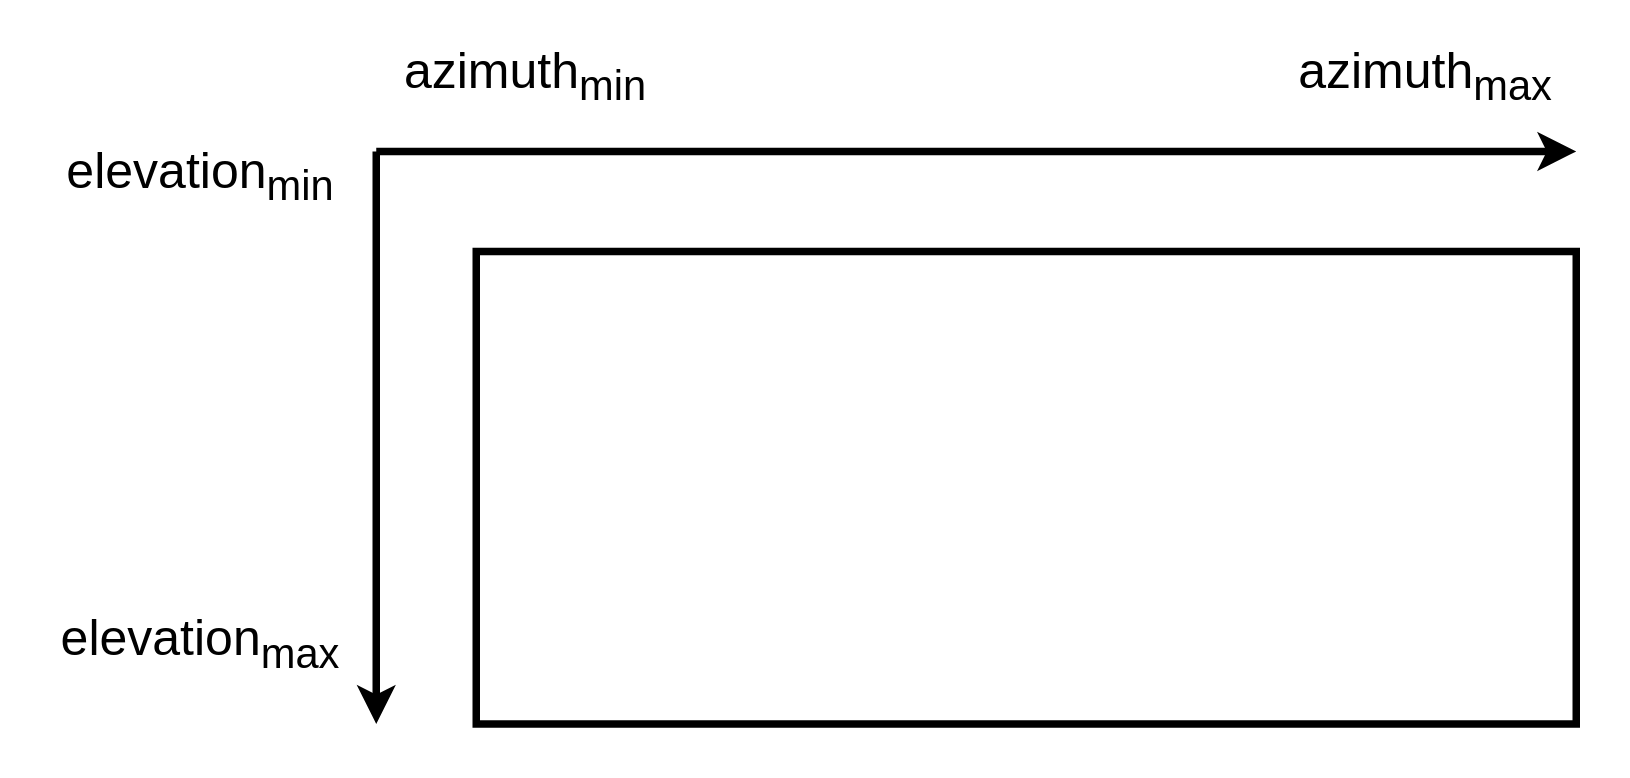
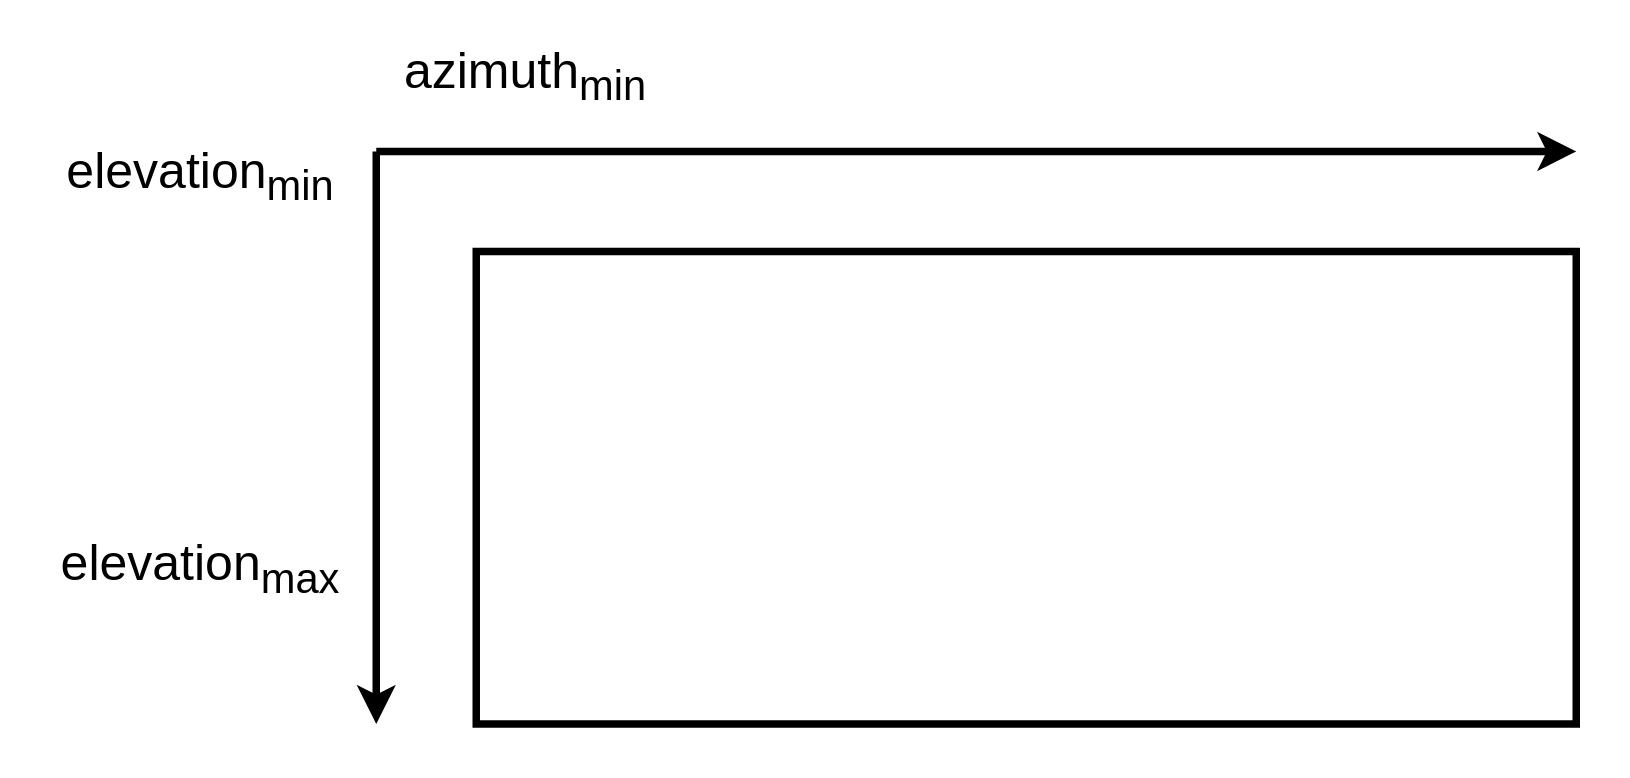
- <mxCell id="8" value="&lt;font style=&quot;font-size: 20px&quot;&gt;azimuth&lt;sub&gt;max&lt;/sub&gt;&lt;/font&gt;" style="text;html=1;strokeColor=none;fillColor=none;align=center;verticalAlign=middle;whiteSpace=wrap;rounded=0;" parent="1" vertex="1"><mxGeometry x="510" y="20" width="120" height="20" as="geometry" /></mxCell>
- <mxCell id="6" value="&lt;font style=&quot;font-size: 20px&quot;&gt;elevation&lt;sub&gt;max&lt;/sub&gt;&lt;/font&gt;" style="text;html=1;strokeColor=none;fillColor=none;align=center;verticalAlign=middle;whiteSpace=wrap;rounded=0;" parent="1" vertex="1"><mxGeometry x="20" y="247" width="120" height="20" as="geometry" /></mxCell>
+ <mxCell id="6" value="&lt;font style=&quot;font-size: 20px&quot;&gt;elevation&lt;sub&gt;max&lt;/sub&gt;&lt;/font&gt;" style="text;html=1;strokeColor=none;fillColor=none;align=center;verticalAlign=middle;whiteSpace=wrap;rounded=0;" parent="1" vertex="1"><mxGeometry x="20" y="217" width="120" height="20" as="geometry" /></mxCell>
